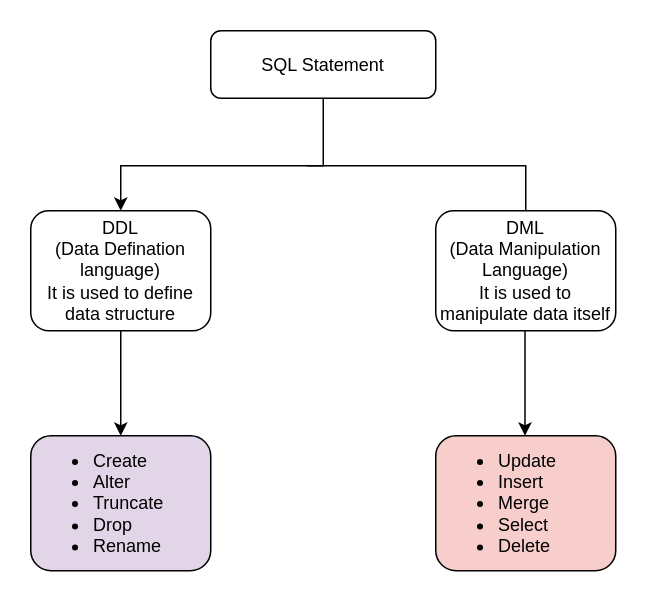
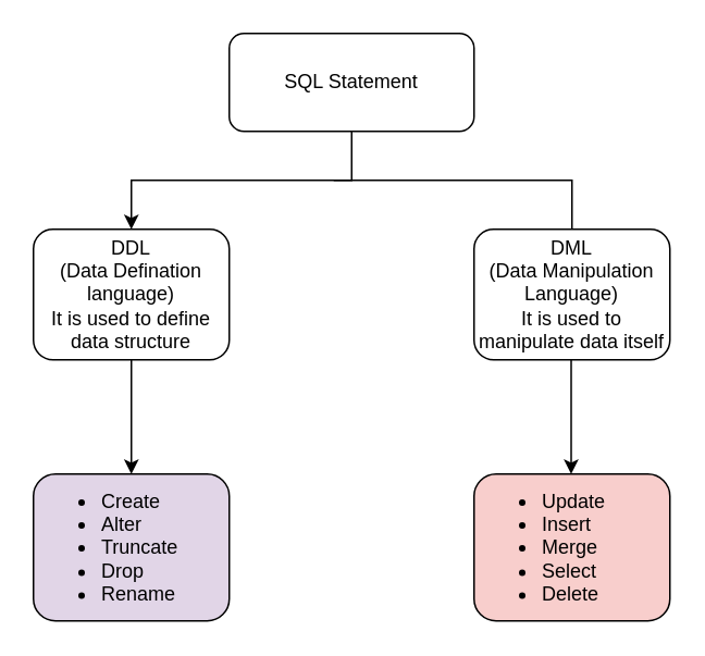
- <mxCell id="2" value="SQL Statement" style="rounded=1;whiteSpace=wrap;html=1;" parent="1" vertex="1"><mxGeometry x="140" y="20" width="150" height="45" as="geometry" /></mxCell>
+ <mxCell id="2" value="SQL Statement" style="rounded=1;whiteSpace=wrap;html=1;" parent="1" vertex="1"><mxGeometry x="140" y="20" width="150" height="60" as="geometry" /></mxCell>
